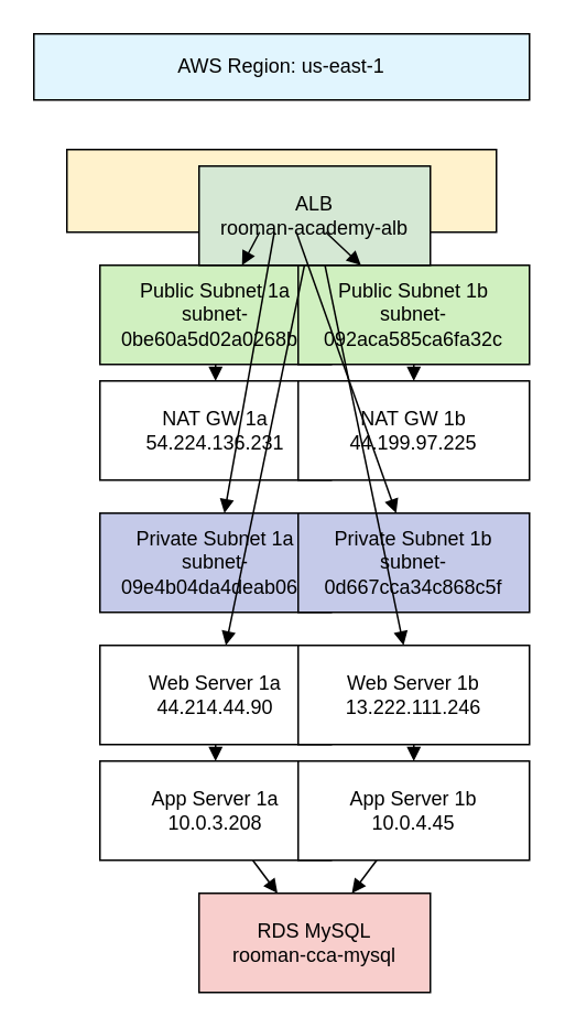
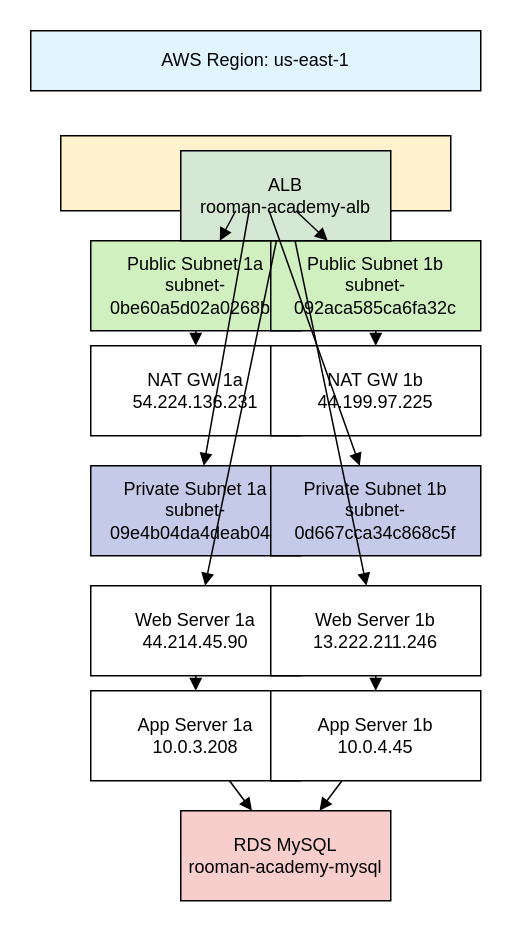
- <mxCell id="8" value="Private Subnet 1a&#10;subnet-09e4b04da4deab060" style="shape=rectangle;whiteSpace=wrap;html=1;fillColor=#c5cae9;strokeColor=#000000;fontSize=12;" vertex="1" parent="1"><mxGeometry as="geometry" x="60" y="310" width="140" height="60" /></mxCell>
+ <mxCell id="8" value="Private Subnet 1a&#10;subnet-09e4b04da4deab040" style="shape=rectangle;whiteSpace=wrap;html=1;fillColor=#c5cae9;strokeColor=#000000;fontSize=12;" vertex="1" parent="1"><mxGeometry as="geometry" x="60" y="310" width="140" height="60" /></mxCell>
- <mxCell id="11" value="Web Server 1a&#10;44.214.44.90" style="shape=rectangle;whiteSpace=wrap;html=1;fillColor=#FFFFFF;strokeColor=#000000;fontSize=12;" vertex="1" parent="1"><mxGeometry as="geometry" x="60" y="390" width="140" height="60" /></mxCell>
+ <mxCell id="11" value="Web Server 1a&#10;44.214.45.90" style="shape=rectangle;whiteSpace=wrap;html=1;fillColor=#FFFFFF;strokeColor=#000000;fontSize=12;" vertex="1" parent="1"><mxGeometry as="geometry" x="60" y="390" width="140" height="60" /></mxCell>
- <mxCell id="12" value="Web Server 1b&#10;13.222.111.246" style="shape=rectangle;whiteSpace=wrap;html=1;fillColor=#FFFFFF;strokeColor=#000000;fontSize=12;" vertex="1" parent="1"><mxGeometry as="geometry" x="180" y="390" width="140" height="60" /></mxCell>
+ <mxCell id="12" value="Web Server 1b&#10;13.222.211.246" style="shape=rectangle;whiteSpace=wrap;html=1;fillColor=#FFFFFF;strokeColor=#000000;fontSize=12;" vertex="1" parent="1"><mxGeometry as="geometry" x="180" y="390" width="140" height="60" /></mxCell>
- <mxCell id="15" value="RDS MySQL&#10;rooman-cca-mysql" style="shape=rectangle;whiteSpace=wrap;html=1;fillColor=#f8cecc;strokeColor=#000000;fontSize=12;" vertex="1" parent="1"><mxGeometry as="geometry" x="120" y="540" width="140" height="60" /></mxCell>
+ <mxCell id="15" value="RDS MySQL&#10;rooman-academy-mysql" style="shape=rectangle;whiteSpace=wrap;html=1;fillColor=#f8cecc;strokeColor=#000000;fontSize=12;" vertex="1" parent="1"><mxGeometry as="geometry" x="120" y="540" width="140" height="60" /></mxCell>
